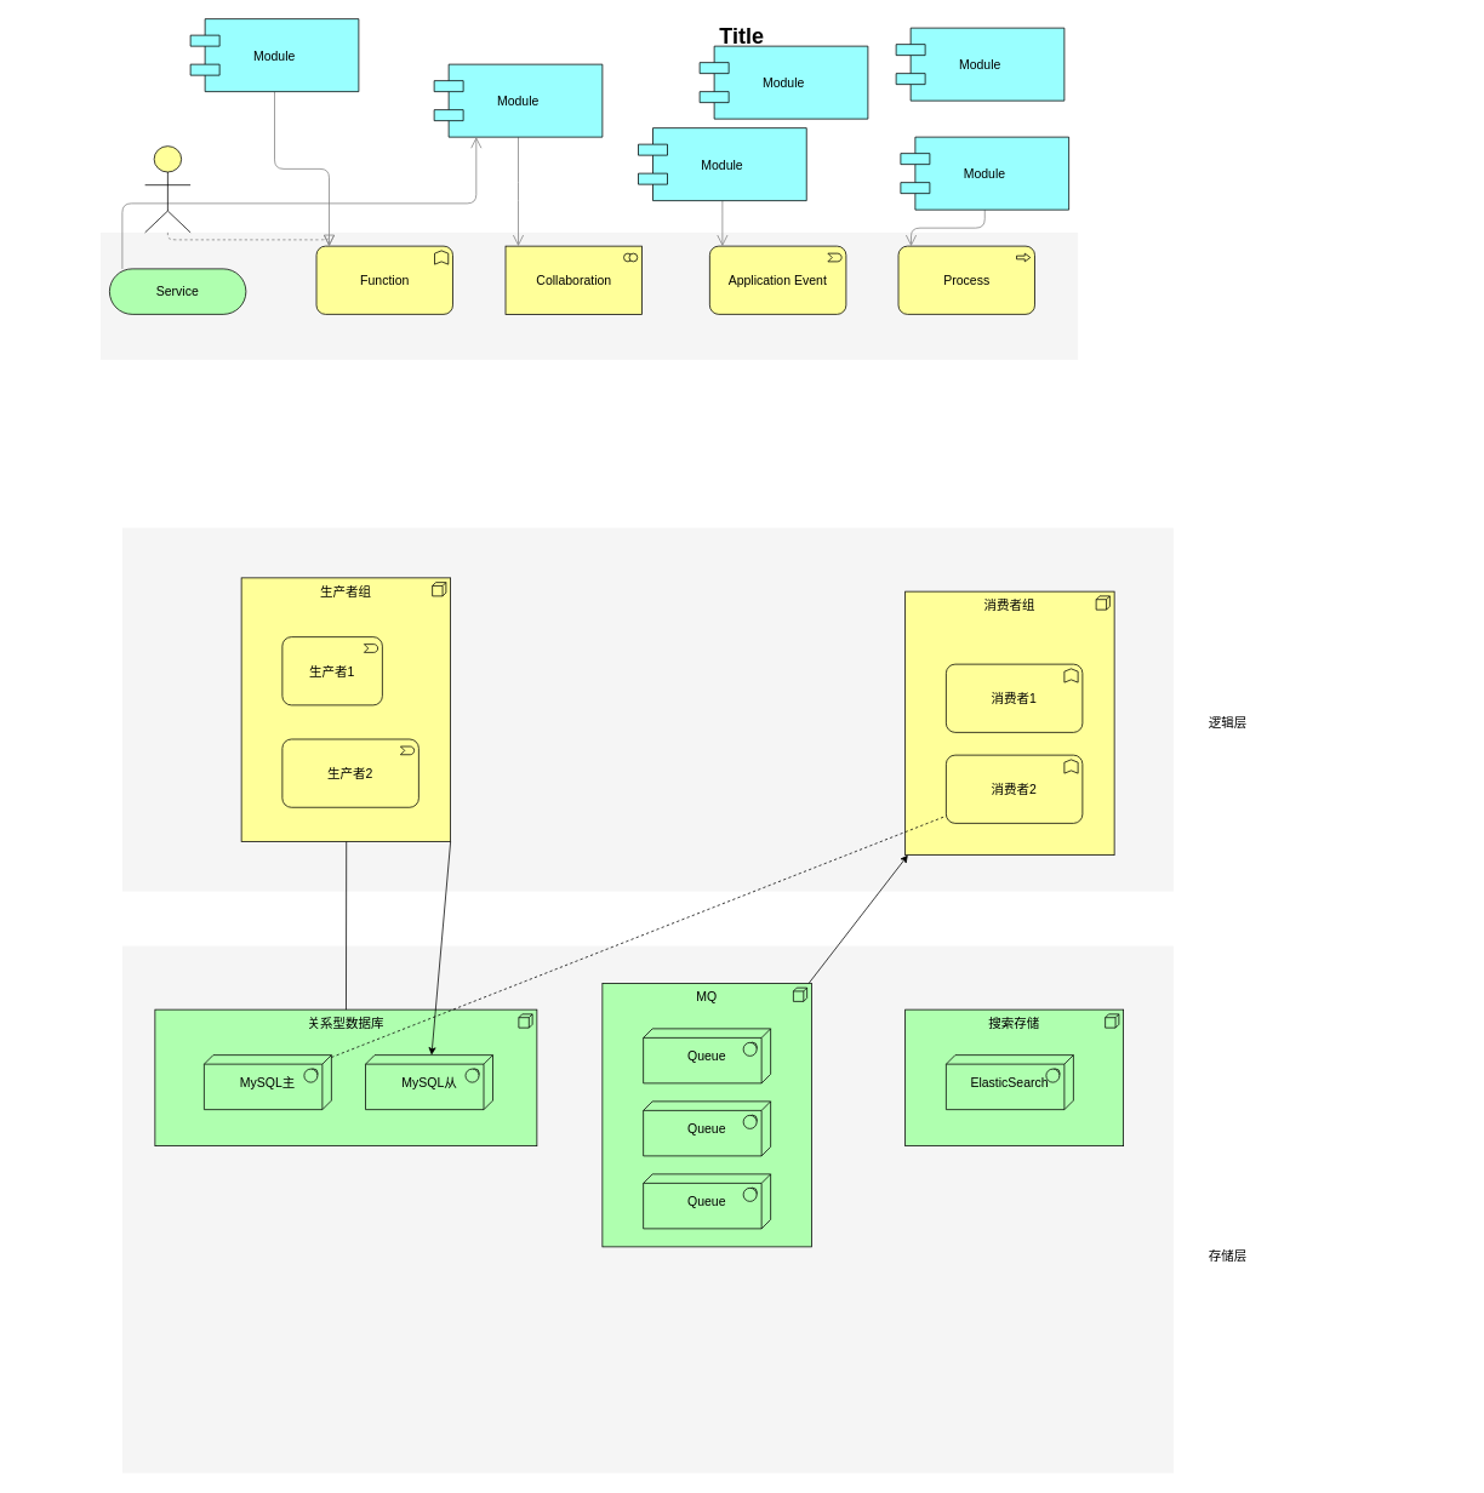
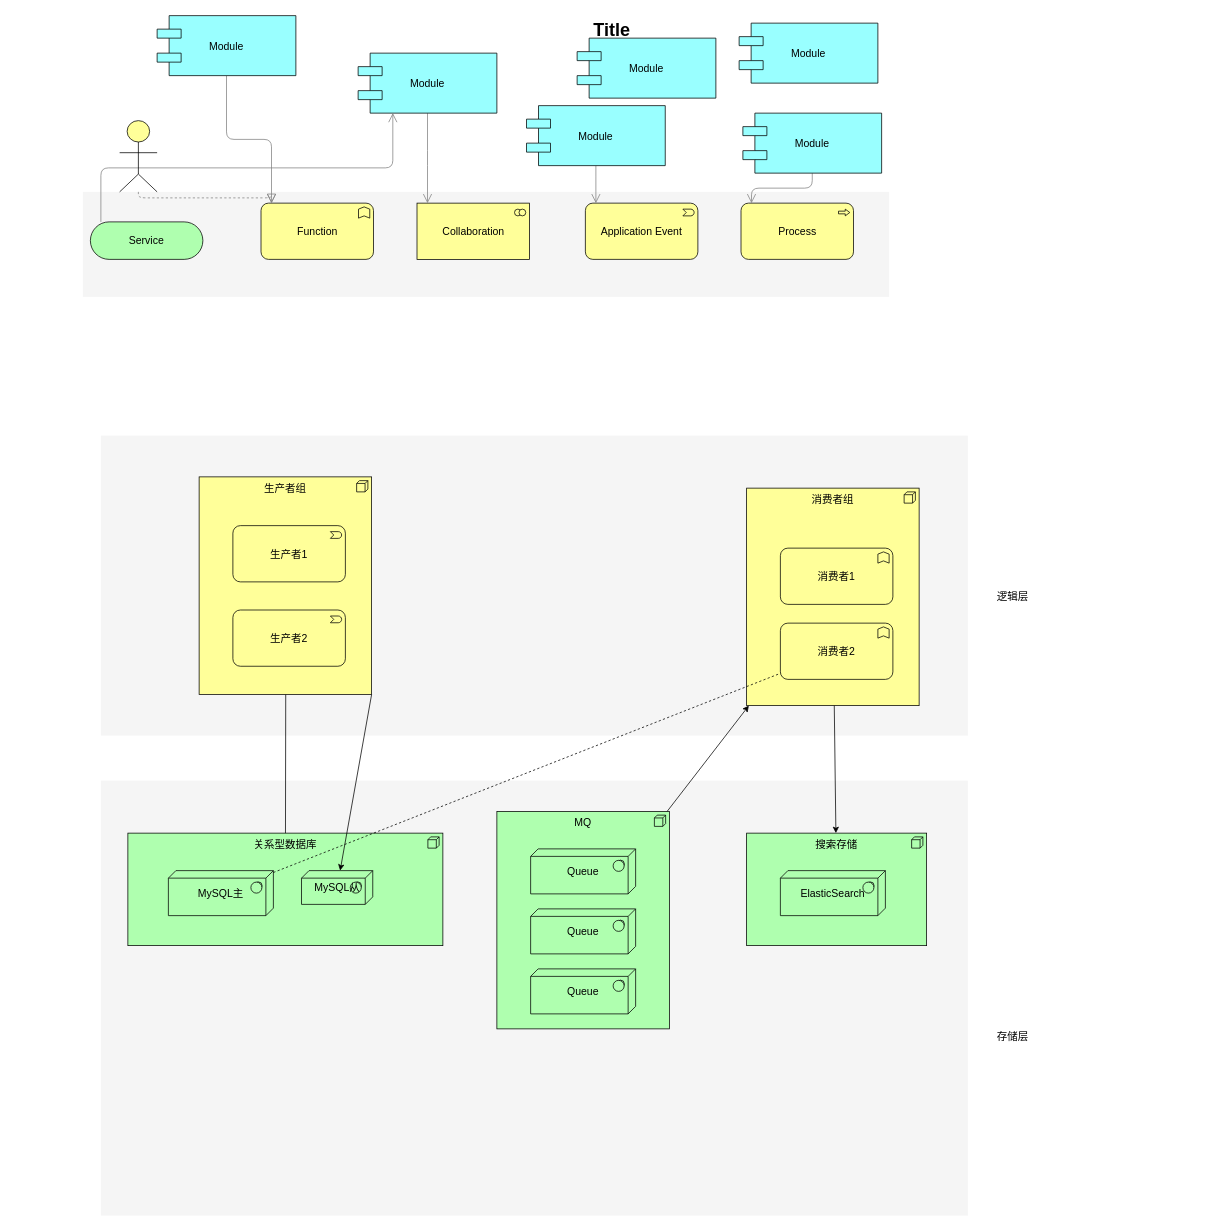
- <mxCell id="43" value="生产者1" style="html=1;whiteSpace=wrap;fillColor=#ffff99;shape=mxgraph.archimate3.application;appType=event;archiType=rounded;fontSize=14;" vertex="1" parent="1"><mxGeometry x="310" y="700" width="110" height="75" as="geometry" /></mxCell>
+ <mxCell id="43" value="生产者1" style="html=1;whiteSpace=wrap;fillColor=#ffff99;shape=mxgraph.archimate3.application;appType=event;archiType=rounded;fontSize=14;" vertex="1" parent="1"><mxGeometry x="310" y="700" width="150" height="75" as="geometry" /></mxCell>
+ <mxCell id="45" value="" style="endArrow=classic;html=1;" edge="1" parent="1" source="4" target="5"><mxGeometry width="50" height="50" relative="1" as="geometry"><mxPoint x="730" y="1140" as="sourcePoint" /><mxPoint x="780" y="1090" as="targetPoint" /></mxGeometry></mxCell>
- <mxCell id="29" value="&lt;div&gt;&lt;/div&gt;MySQL从" style="html=1;whiteSpace=wrap;fillColor=#AFFFAF;shape=mxgraph.archimate3.tech;techType=sysSw;fontSize=14;" vertex="1" parent="1"><mxGeometry x="401.5" y="1160" width="140" height="60" as="geometry" /></mxCell>
+ <mxCell id="29" value="&lt;div&gt;&lt;/div&gt;MySQL从" style="html=1;whiteSpace=wrap;fillColor=#AFFFAF;shape=mxgraph.archimate3.tech;techType=sysSw;fontSize=14;" vertex="1" parent="1"><mxGeometry x="401.5" y="1160" width="95" height="45" as="geometry" /></mxCell>
